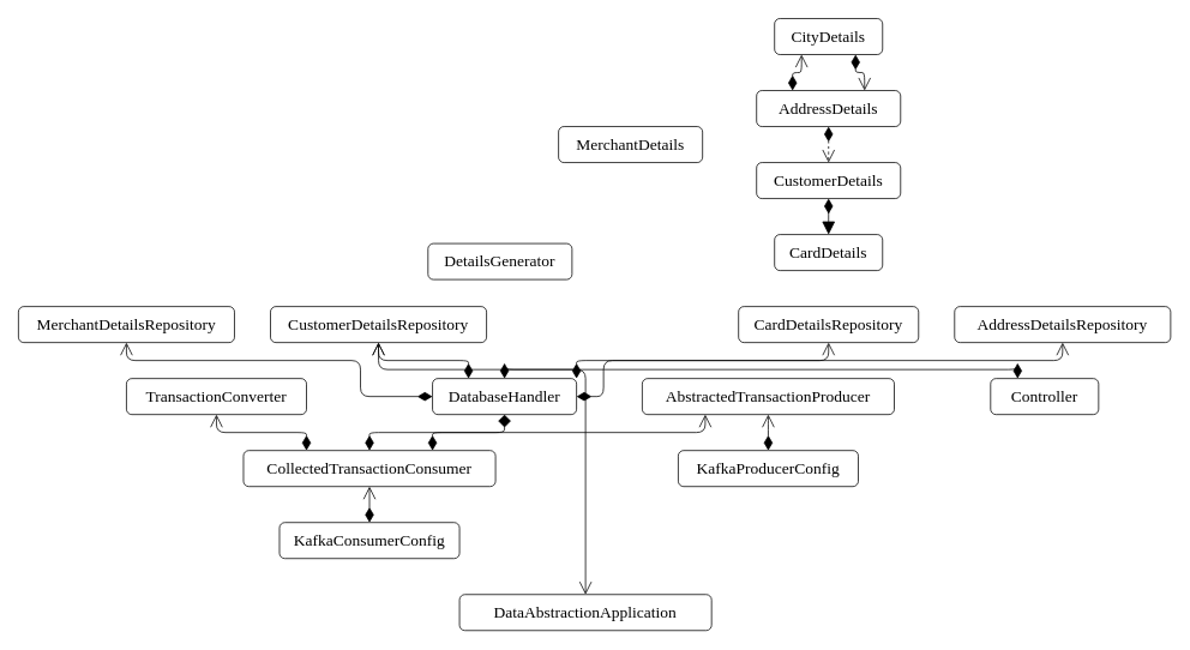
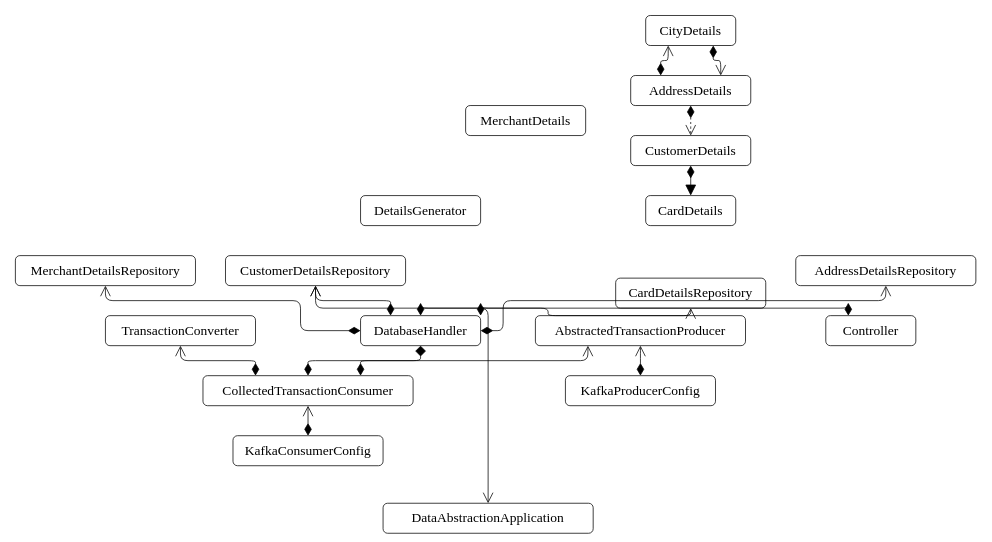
- <mxCell id="13" value="DetailsGenerator" style="rounded=1;whiteSpace=wrap;html=1;fillColor=none;fontSize=18;fontFamily=Ubuntu;fontSource=https%3A%2F%2Ffonts.googleapis.com%2Fcss%3Ffamily%3DUbuntu;" vertex="1" parent="1"><mxGeometry x="475" y="270" width="160" height="40" as="geometry" /></mxCell>
+ <mxCell id="13" value="DetailsGenerator" style="rounded=1;whiteSpace=wrap;html=1;fillColor=none;fontSize=18;fontFamily=Ubuntu;fontSource=https%3A%2F%2Ffonts.googleapis.com%2Fcss%3Ffamily%3DUbuntu;" vertex="1" parent="1"><mxGeometry x="480" width="160" height="40" as="geometry" y="260" /></mxCell>
- <mxCell id="8" value="CardDetailsRepository" style="rounded=1;whiteSpace=wrap;html=1;fillColor=none;fontSize=18;fontFamily=Ubuntu;fontSource=https%3A%2F%2Ffonts.googleapis.com%2Fcss%3Ffamily%3DUbuntu;" vertex="1" parent="1"><mxGeometry x="820" y="340" width="200" height="40" as="geometry" /></mxCell>
+ <mxCell id="8" value="CardDetailsRepository" style="rounded=1;whiteSpace=wrap;html=1;fillColor=none;fontSize=18;fontFamily=Ubuntu;fontSource=https%3A%2F%2Ffonts.googleapis.com%2Fcss%3Ffamily%3DUbuntu;" vertex="1" parent="1"><mxGeometry x="820" y="370" width="200" height="40" as="geometry" /></mxCell>
- <mxCell id="14" value="DataAbstractionApplication" style="rounded=1;whiteSpace=wrap;html=1;fillColor=none;fontSize=18;fontFamily=Ubuntu;fontSource=https%3A%2F%2Ffonts.googleapis.com%2Fcss%3Ffamily%3DUbuntu;" vertex="1" parent="1"><mxGeometry x="510" y="660" width="280" height="40" as="geometry" /></mxCell>
+ <mxCell id="14" value="DataAbstractionApplication" style="rounded=1;whiteSpace=wrap;html=1;fillColor=none;fontSize=18;fontFamily=Ubuntu;fontSource=https%3A%2F%2Ffonts.googleapis.com%2Fcss%3Ffamily%3DUbuntu;" vertex="1" parent="1"><mxGeometry x="510" y="670" width="280" height="40" as="geometry" /></mxCell>
